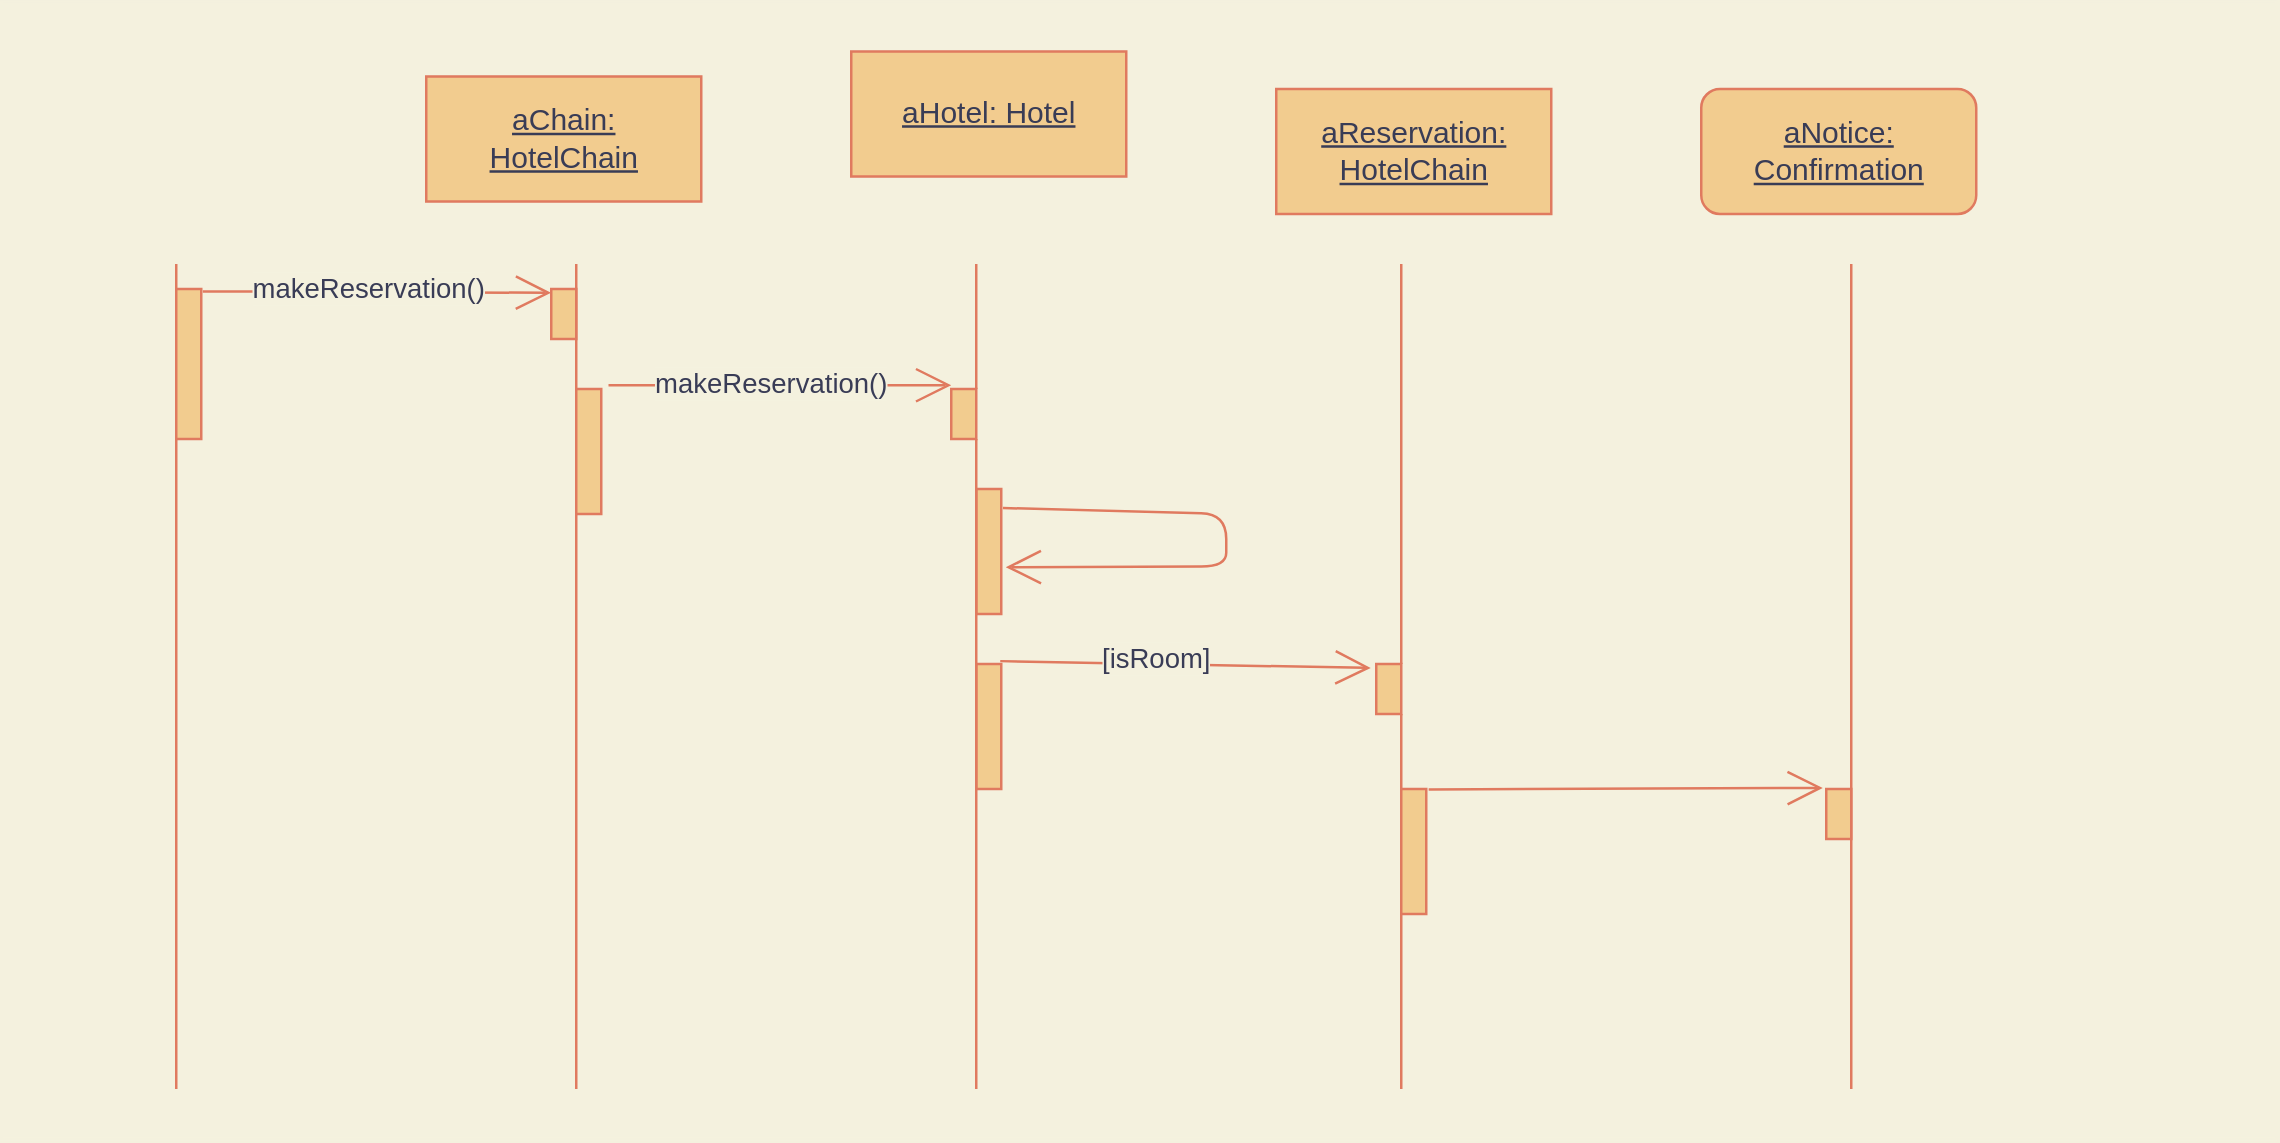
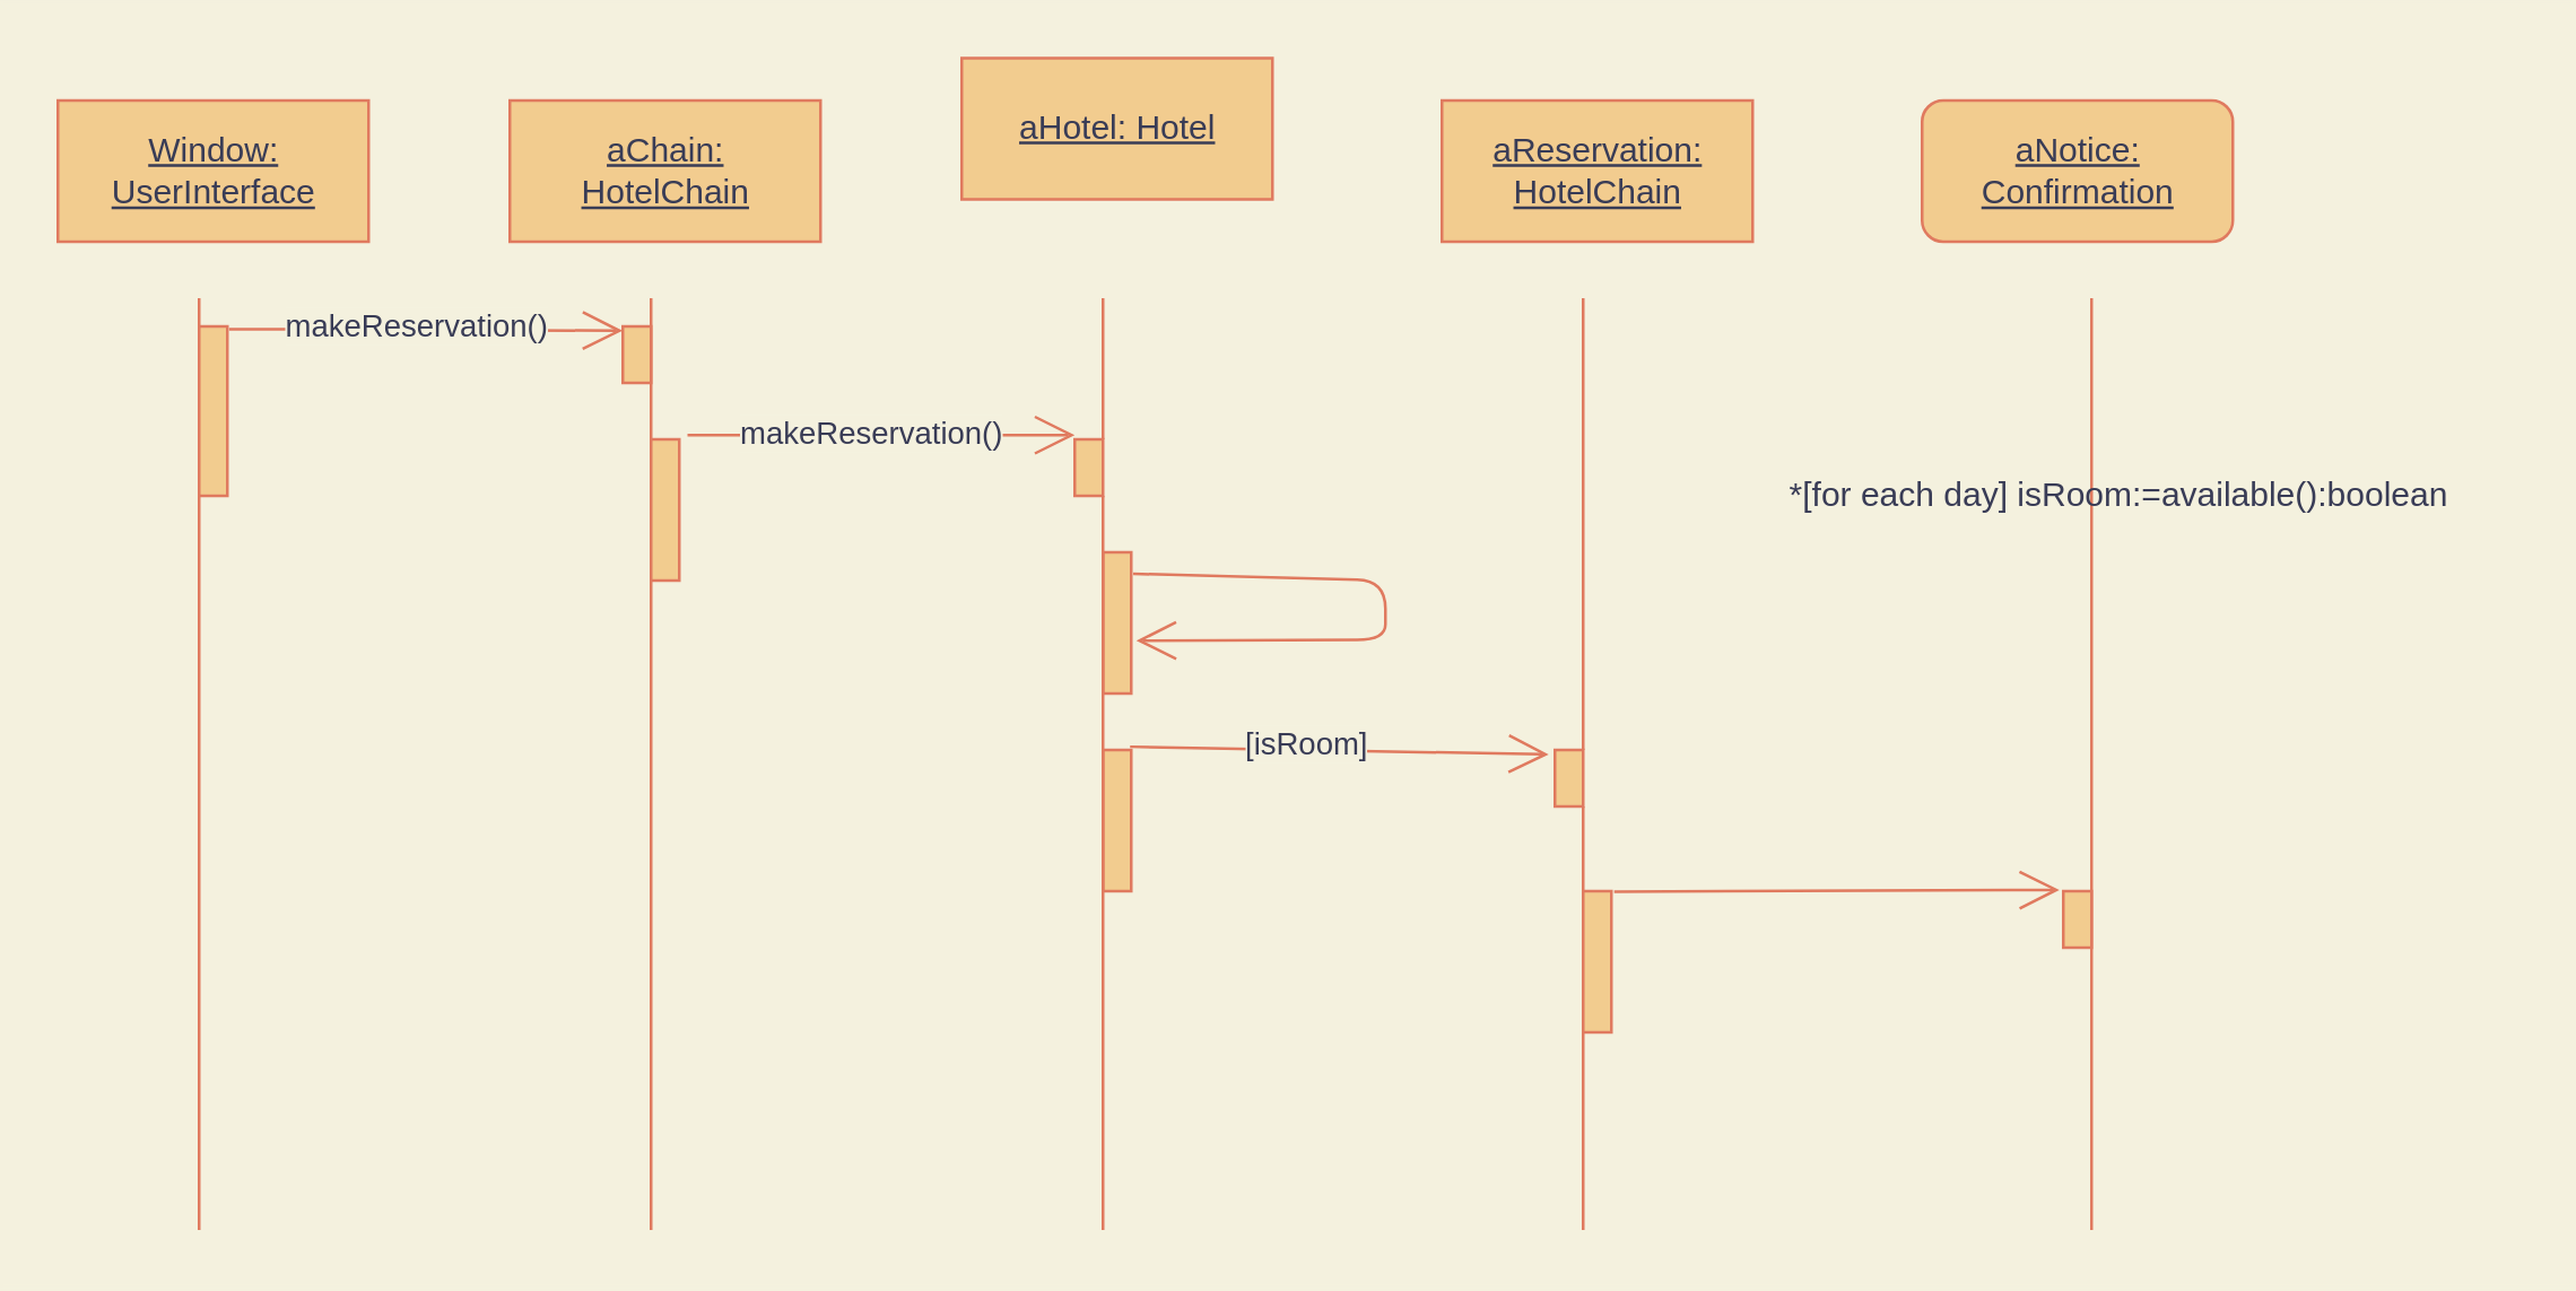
- <mxCell id="29" value="&lt;u&gt;aChain:&lt;br&gt;HotelChain&lt;br&gt;&lt;/u&gt;" style="html=1;fillColor=#F2CC8F;strokeColor=#E07A5F;fontColor=#393C56;" vertex="1" parent="1"><mxGeometry x="170" y="30" width="110" height="50" as="geometry" /></mxCell>
+ <mxCell id="29" value="&lt;u&gt;aChain:&lt;br&gt;HotelChain&lt;br&gt;&lt;/u&gt;" style="html=1;fillColor=#F2CC8F;strokeColor=#E07A5F;fontColor=#393C56;" vertex="1" parent="1"><mxGeometry x="180" y="35" width="110" height="50" as="geometry" /></mxCell>
+ <mxCell id="28" value="&lt;u&gt;Window:&lt;br&gt;UserInterface&lt;/u&gt;" style="html=1;fillColor=#F2CC8F;strokeColor=#E07A5F;fontColor=#393C56;" vertex="1" parent="1"><mxGeometry x="20" y="35" width="110" height="50" as="geometry" /></mxCell>
+ <mxCell id="33" value="*[for each day] isRoom:=available():boolean" style="text;html=1;strokeColor=none;fillColor=none;align=center;verticalAlign=middle;whiteSpace=wrap;rounded=0;fontColor=#393C56;" vertex="1" parent="1"><mxGeometry x="610" y="165" width="280" height="20" as="geometry" /></mxCell>
